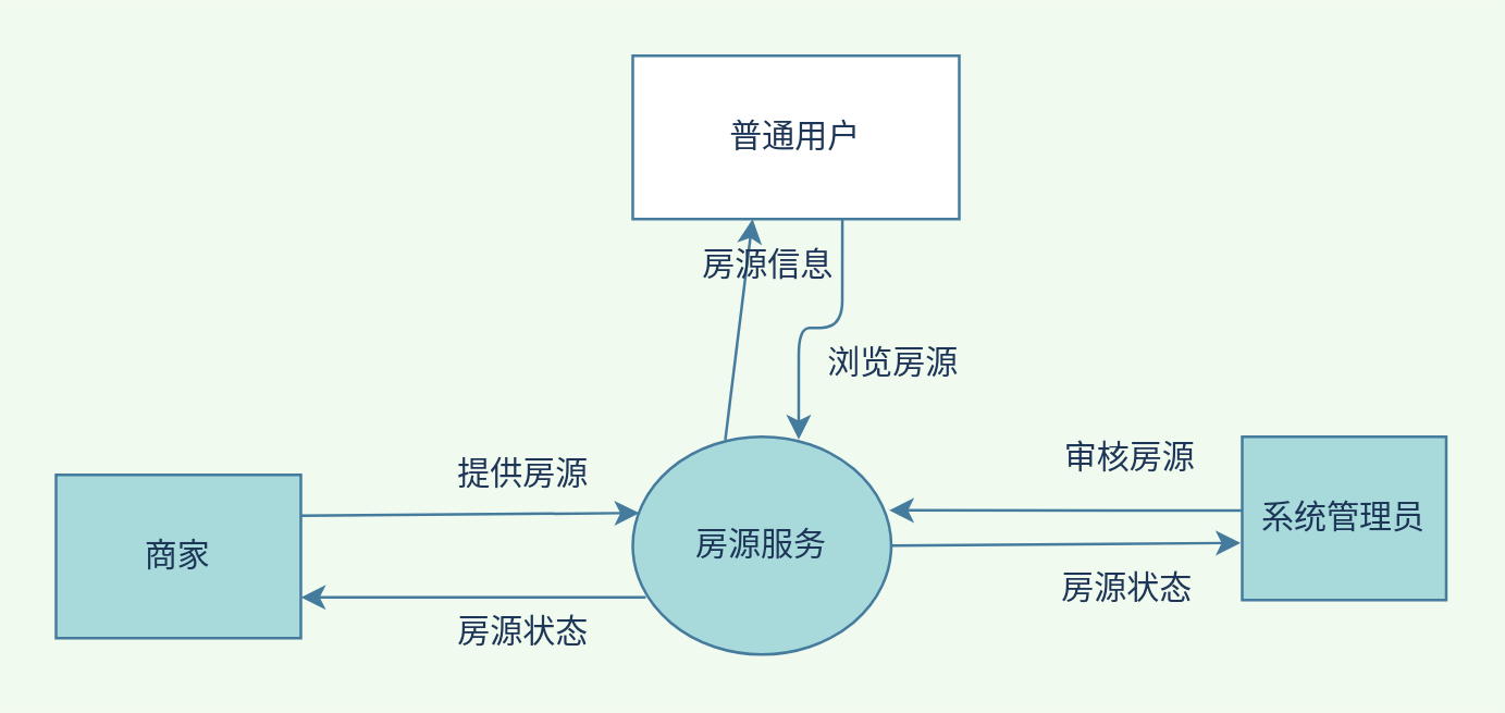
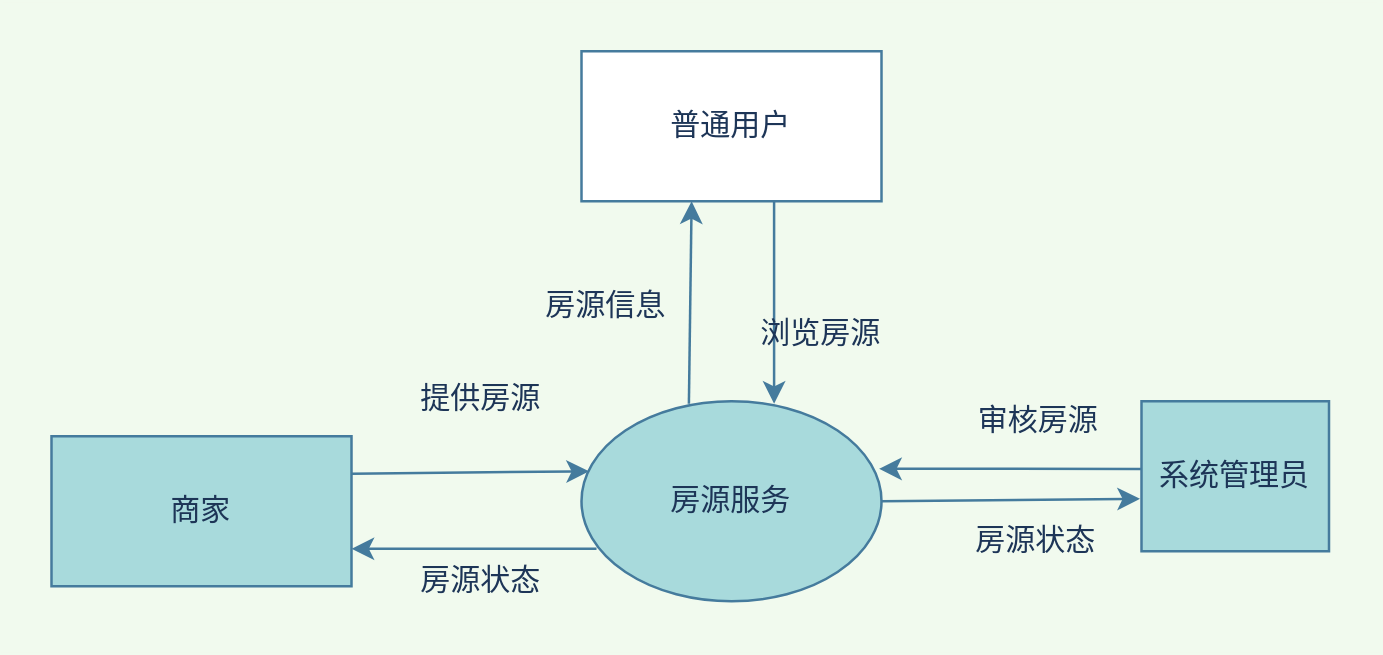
- <mxCell id="17" value="房源信息" style="text;html=1;strokeColor=none;fillColor=none;align=center;verticalAlign=middle;whiteSpace=wrap;rounded=0;sketch=0;fontColor=#1D3557;" vertex="1" parent="1"><mxGeometry x="256" y="87" width="52" height="20" as="geometry" /></mxCell>
+ <mxCell id="17" value="房源信息" style="text;html=1;strokeColor=none;fillColor=none;align=center;verticalAlign=middle;whiteSpace=wrap;rounded=0;sketch=0;fontColor=#1D3557;" vertex="1" parent="1"><mxGeometry x="216" y="112" width="52" height="20" as="geometry" /></mxCell>
- <mxCell id="9" value="提供房源" style="text;html=1;strokeColor=none;fillColor=none;align=center;verticalAlign=middle;whiteSpace=wrap;rounded=0;sketch=0;fontColor=#1D3557;" vertex="1" parent="1"><mxGeometry x="164" y="164" width="56" height="20" as="geometry" /></mxCell>
+ <mxCell id="9" value="提供房源" style="text;html=1;strokeColor=none;fillColor=none;align=center;verticalAlign=middle;whiteSpace=wrap;rounded=0;sketch=0;fontColor=#1D3557;" vertex="1" parent="1"><mxGeometry x="164" y="149" width="56" height="20" as="geometry" /></mxCell>
- <mxCell id="2" value="房源服务" style="ellipse;whiteSpace=wrap;html=1;rounded=0;sketch=0;strokeColor=#457B9D;fillColor=#A8DADC;fontColor=#1D3557;" vertex="1" parent="1"><mxGeometry x="232" y="160" width="95" height="80" as="geometry" /></mxCell>
+ <mxCell id="2" value="房源服务" style="ellipse;whiteSpace=wrap;html=1;rounded=0;sketch=0;strokeColor=#457B9D;fillColor=#A8DADC;fontColor=#1D3557;" vertex="1" parent="1"><mxGeometry x="232" y="160" width="120" height="80" as="geometry" /></mxCell>
- <mxCell id="3" value="商家" style="rounded=0;whiteSpace=wrap;html=1;sketch=0;strokeColor=#457B9D;fillColor=#A8DADC;fontColor=#1D3557;" vertex="1" parent="1"><mxGeometry x="20" y="174" width="90" height="60" as="geometry" /></mxCell>
+ <mxCell id="3" value="商家" style="rounded=0;whiteSpace=wrap;html=1;sketch=0;strokeColor=#457B9D;fillColor=#A8DADC;fontColor=#1D3557;" vertex="1" parent="1"><mxGeometry x="20" y="174" width="120" height="60" as="geometry" /></mxCell>
